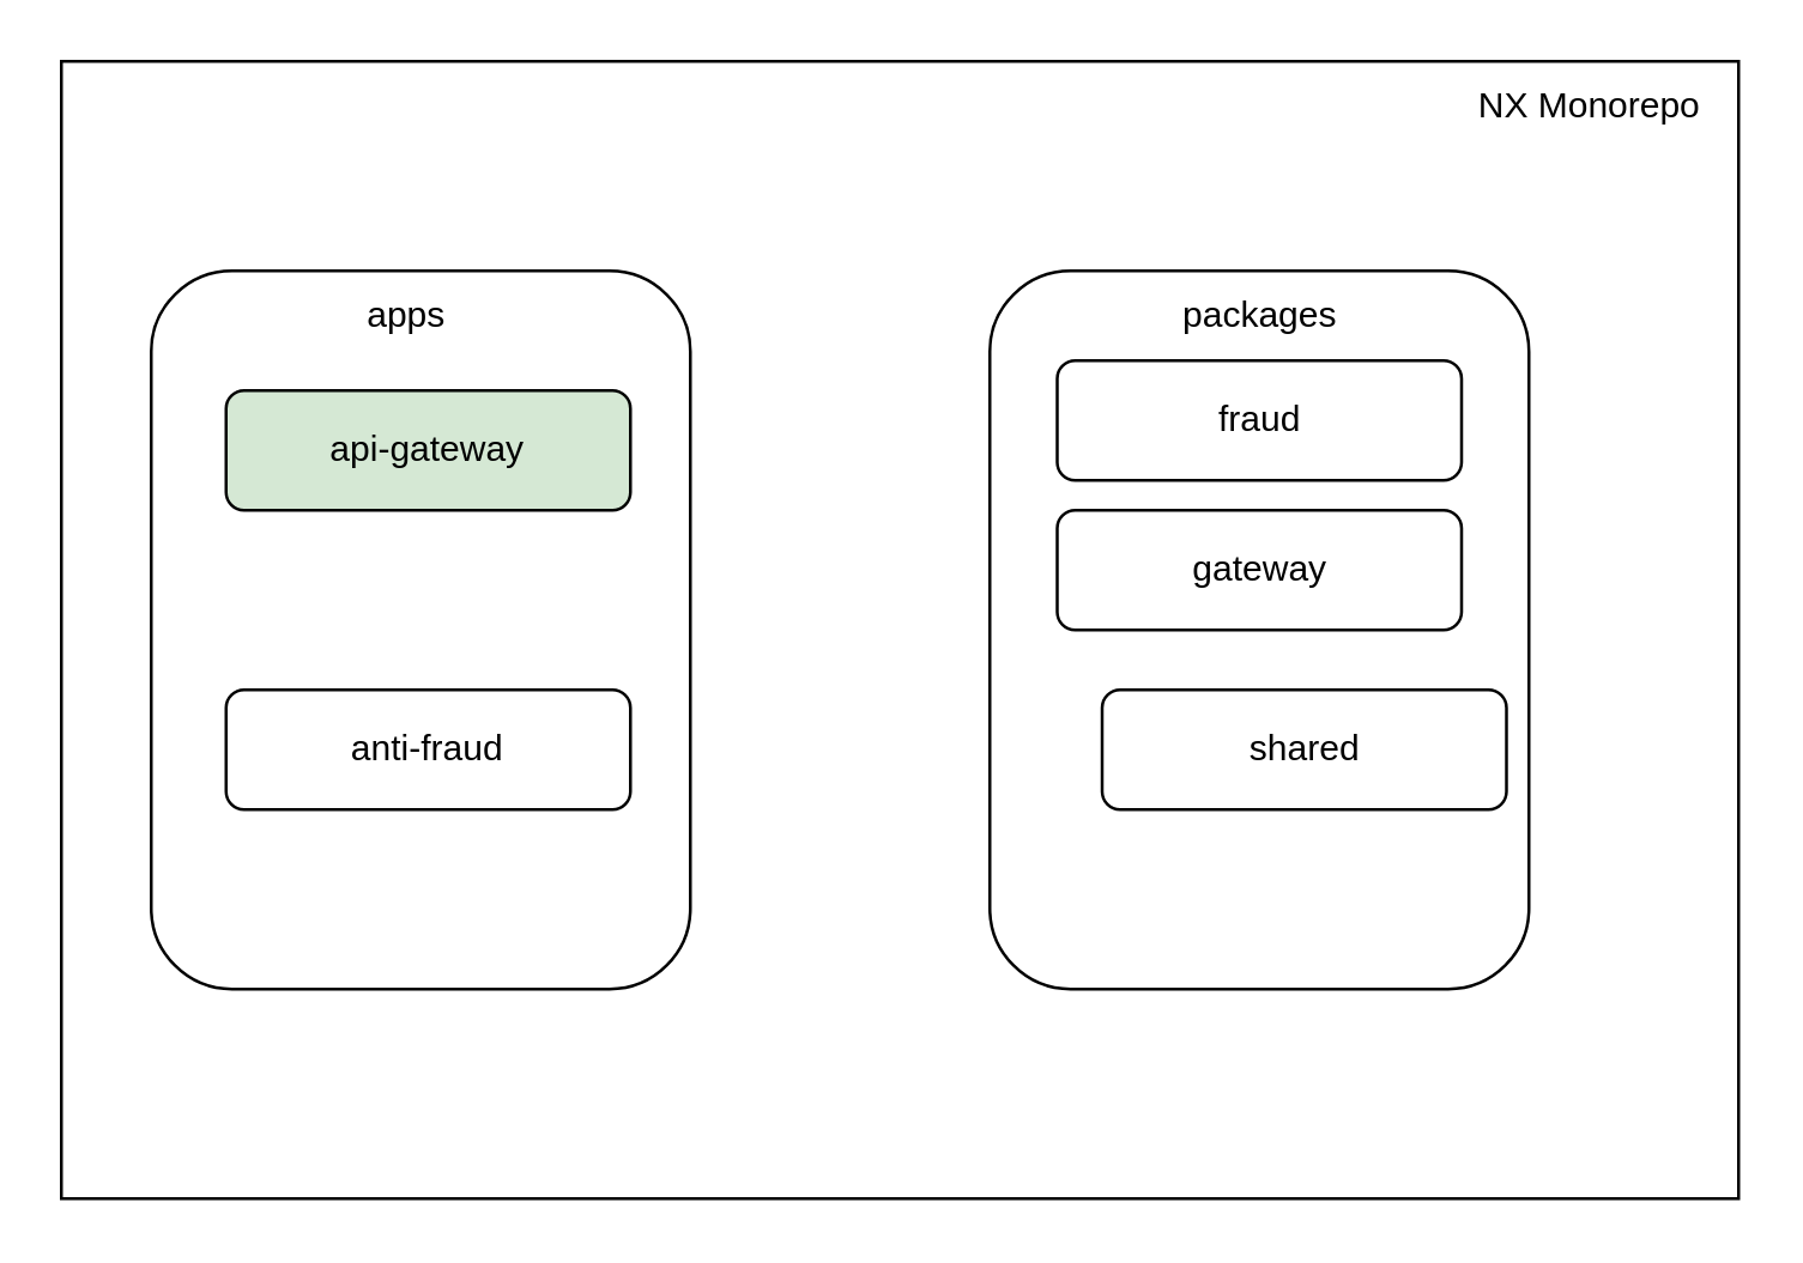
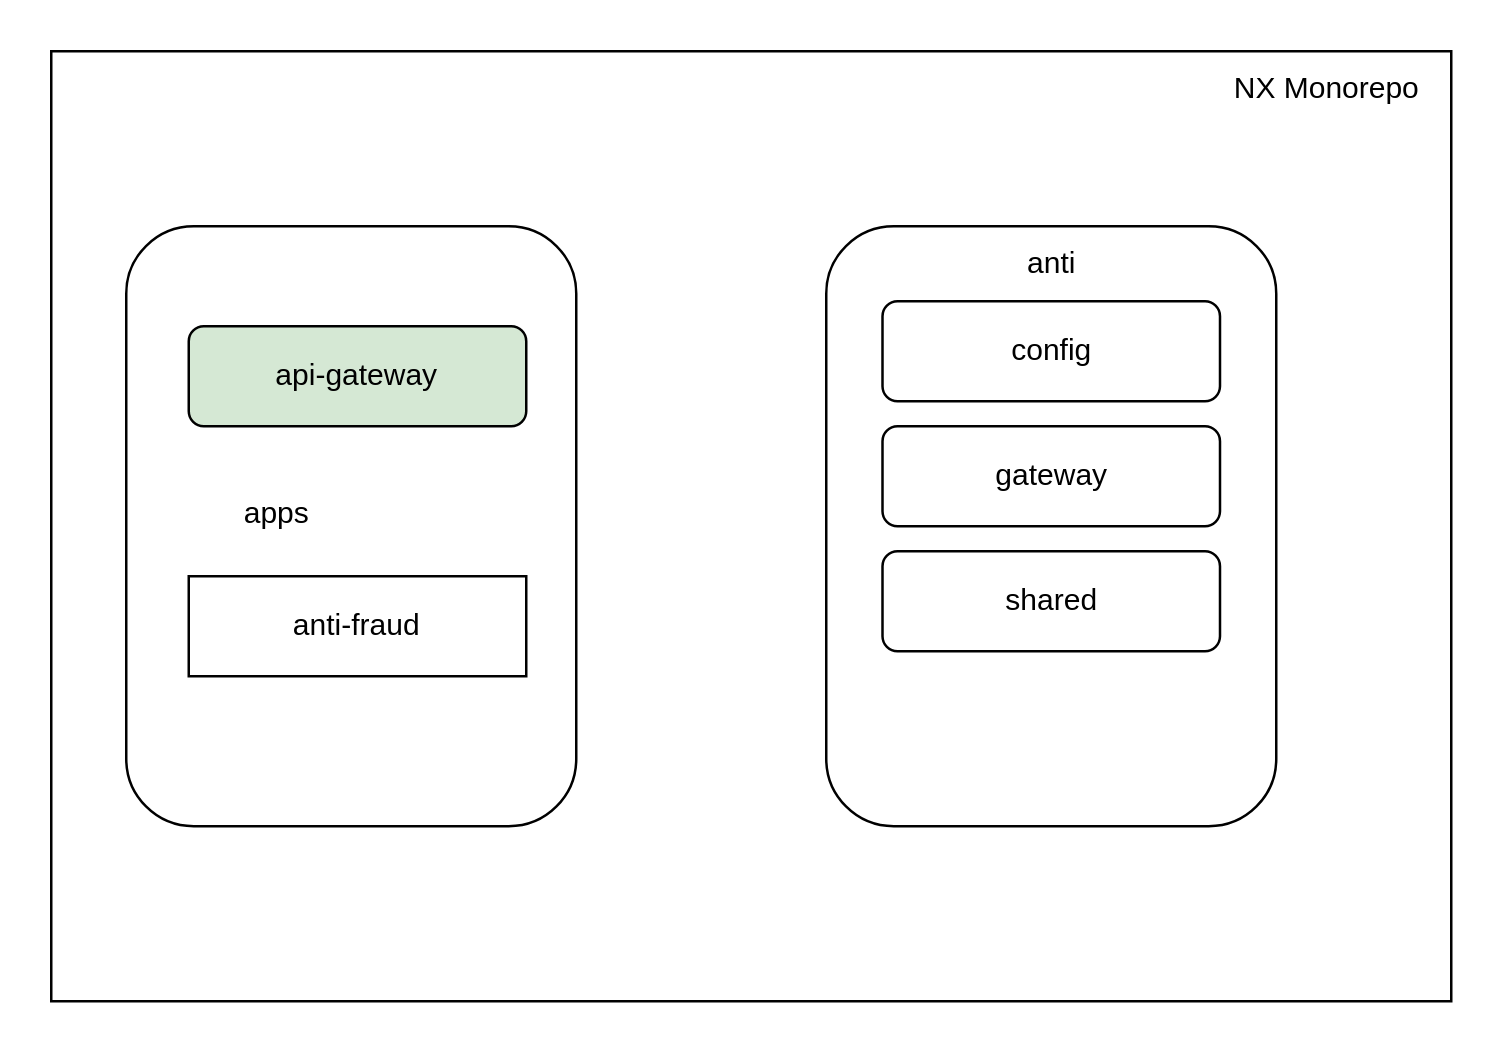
- <mxCell id="7" value="apps" style="text;html=1;align=center;verticalAlign=middle;resizable=0;points=[];autosize=1;strokeColor=none;fillColor=none;" vertex="1" parent="1"><mxGeometry x="110" y="90" width="50" height="30" as="geometry" /></mxCell>
+ <mxCell id="7" value="apps" style="text;html=1;align=center;verticalAlign=middle;resizable=0;points=[];autosize=1;strokeColor=none;fillColor=none;" vertex="1" parent="1"><mxGeometry x="85" y="190" width="50" height="30" as="geometry" /></mxCell>
- <mxCell id="9" value="packages" style="text;html=1;align=center;verticalAlign=middle;resizable=0;points=[];autosize=1;strokeColor=none;fillColor=none;" vertex="1" parent="1"><mxGeometry x="385" y="90" width="70" height="30" as="geometry" /></mxCell>
+ <mxCell id="9" value="anti" style="text;html=1;align=center;verticalAlign=middle;resizable=0;points=[];autosize=1;strokeColor=none;fillColor=none;" vertex="1" parent="1"><mxGeometry x="385" y="90" width="70" height="30" as="geometry" /></mxCell>
- <mxCell id="10" value="fraud" style="rounded=1;whiteSpace=wrap;html=1;" vertex="1" parent="1"><mxGeometry x="352.5" y="120" width="135" height="40" as="geometry" /></mxCell>
+ <mxCell id="10" value="config" style="rounded=1;whiteSpace=wrap;html=1;" vertex="1" parent="1"><mxGeometry x="352.5" y="120" width="135" height="40" as="geometry" /></mxCell>
- <mxCell id="8" value="anti-fraud" style="rounded=1;whiteSpace=wrap;html=1;" vertex="1" parent="1"><mxGeometry x="75" y="230" width="135" height="40" as="geometry" /></mxCell>
+ <mxCell id="8" value="anti-fraud" style="whiteSpace=wrap;html=1;rounded=0;" vertex="1" parent="1"><mxGeometry x="75" y="230" width="135" height="40" as="geometry" /></mxCell>
- <mxCell id="11" value="shared" style="rounded=1;whiteSpace=wrap;html=1;" vertex="1" parent="1"><mxGeometry x="367.5" y="230" width="135" height="40" as="geometry" /></mxCell>
+ <mxCell id="11" value="shared" style="rounded=1;whiteSpace=wrap;html=1;" vertex="1" parent="1"><mxGeometry x="352.5" y="220" width="135" height="40" as="geometry" /></mxCell>
